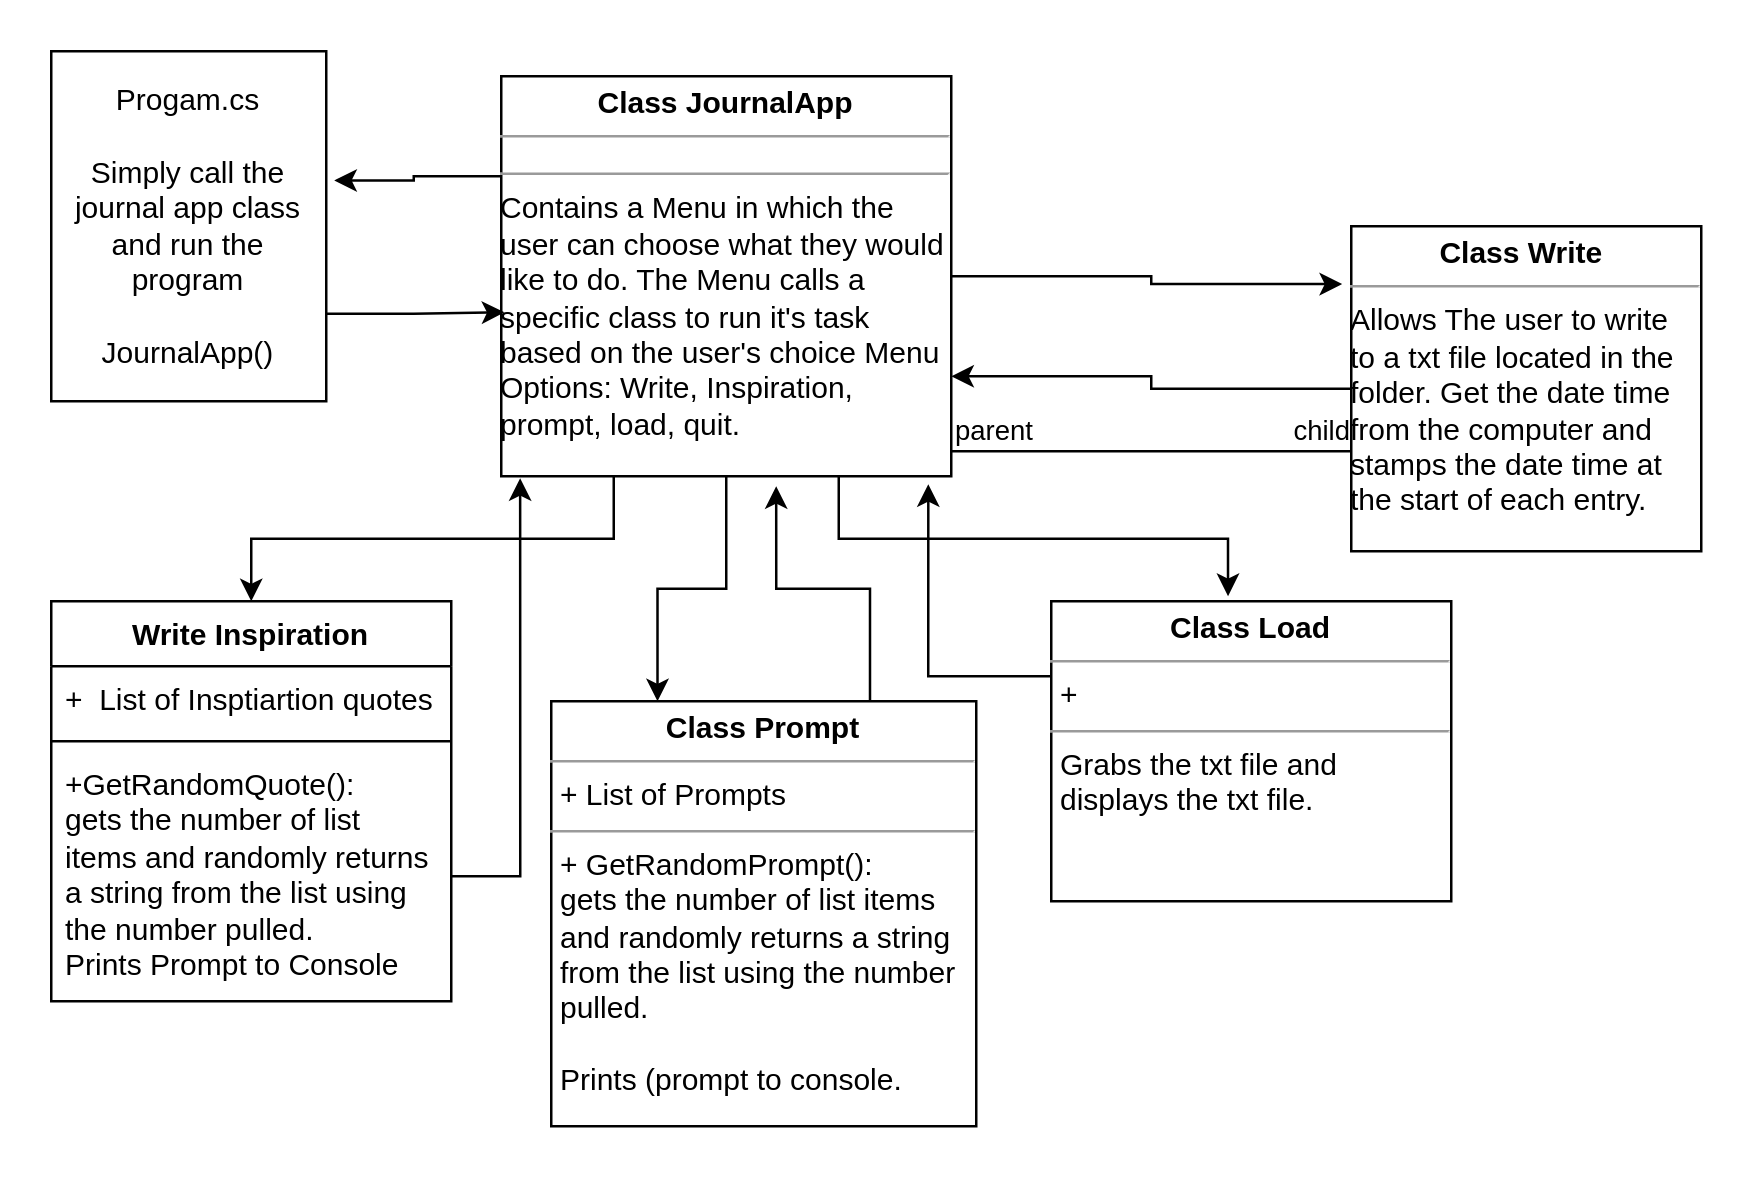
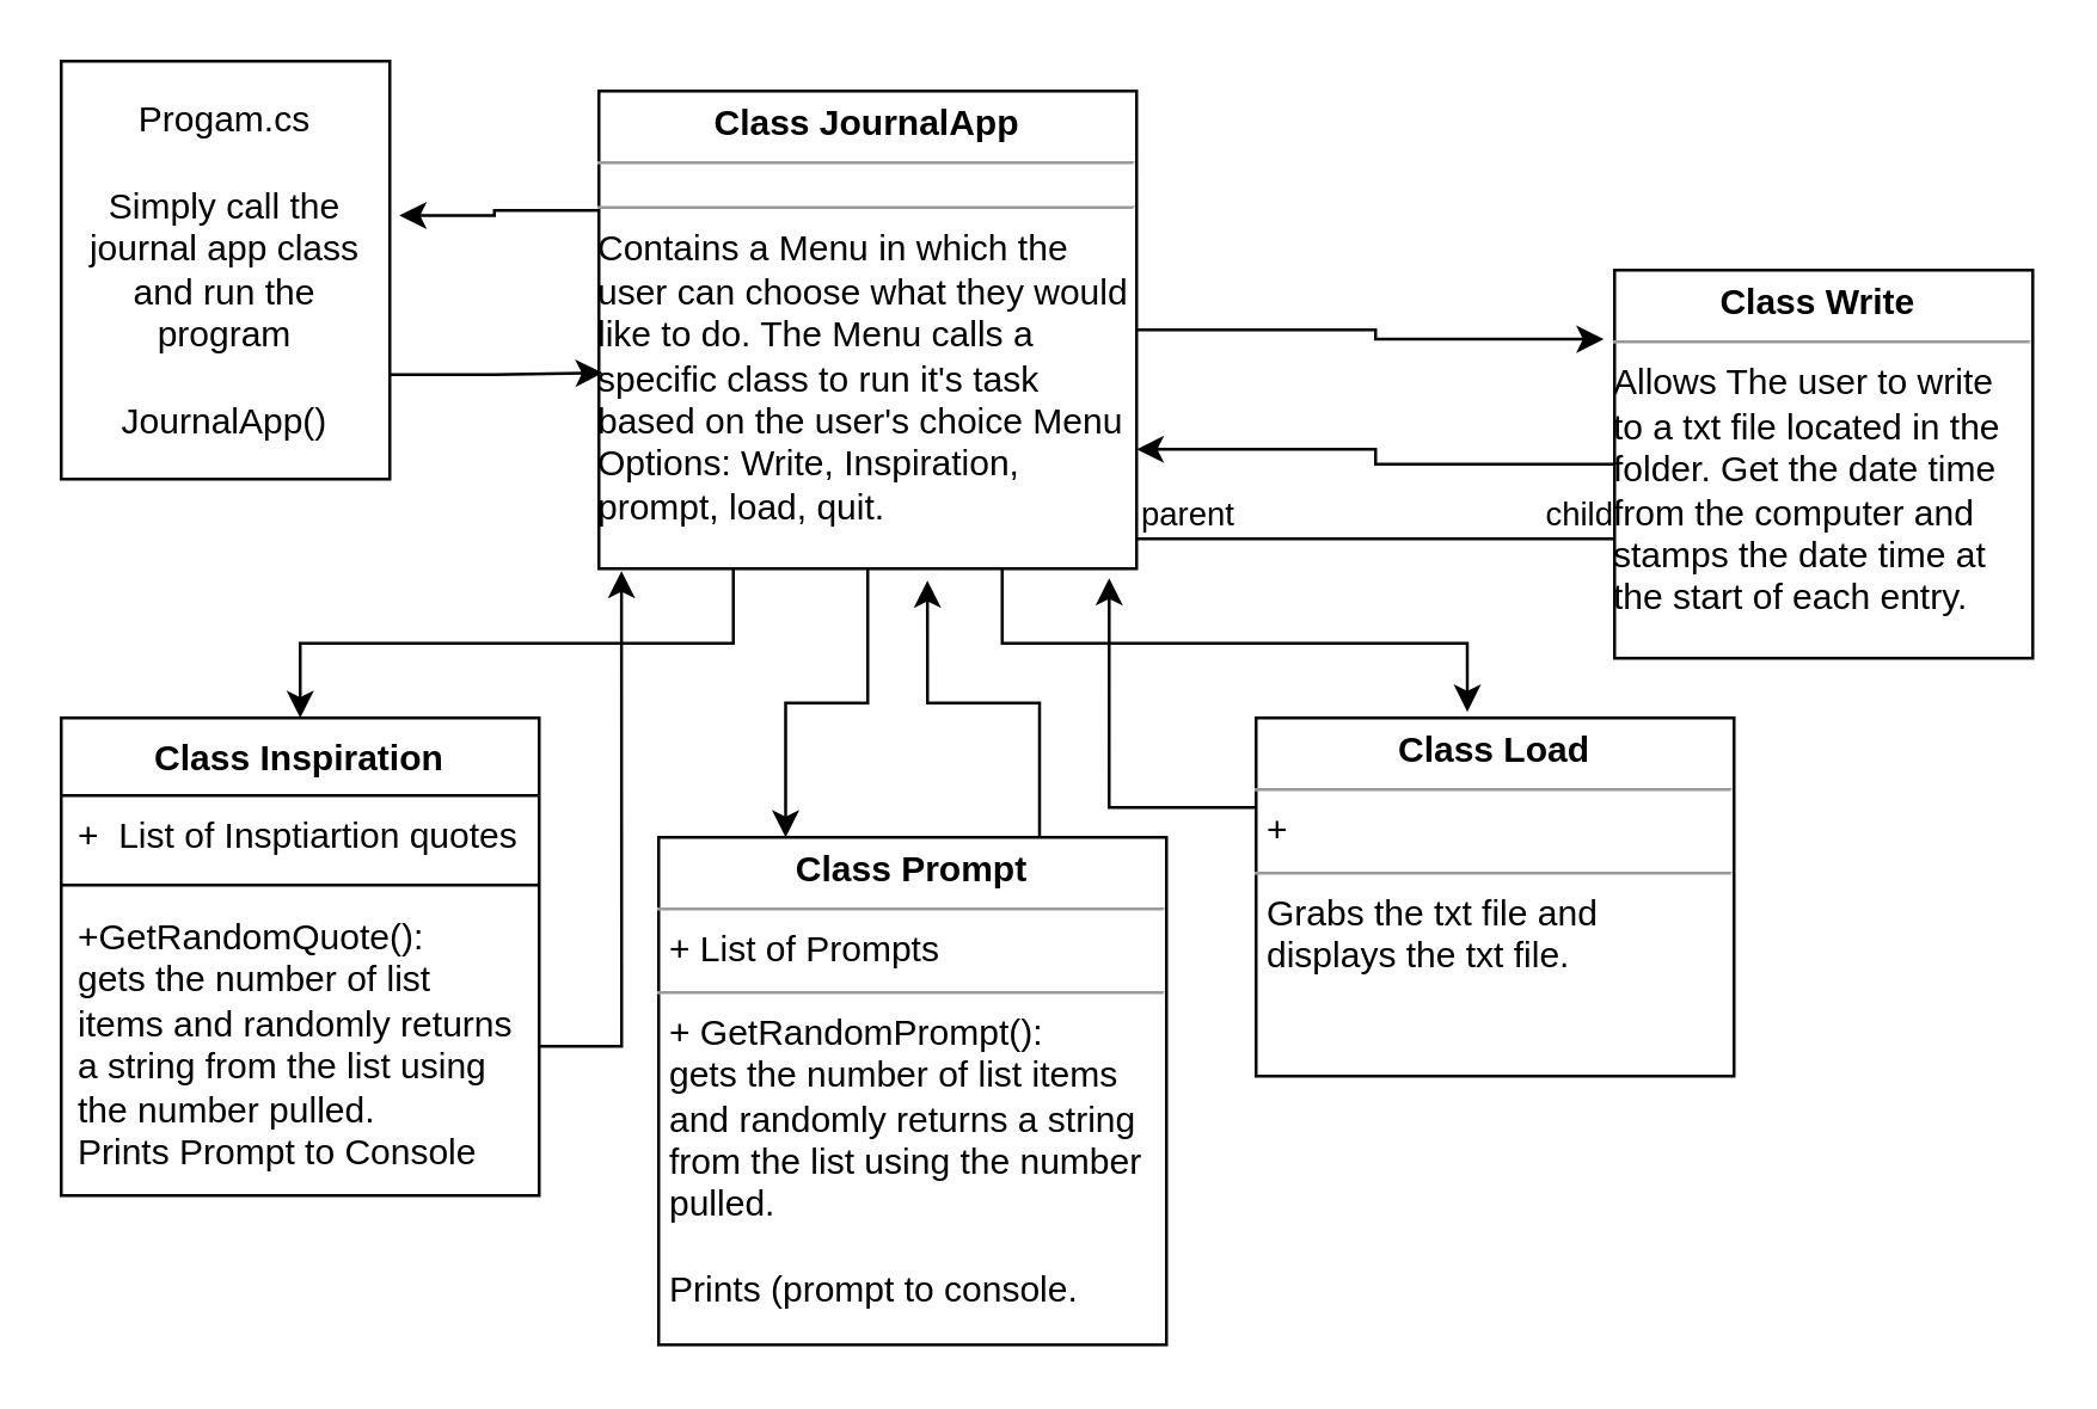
- <mxCell id="8" value="Write Inspiration" style="swimlane;fontStyle=1;align=center;verticalAlign=top;childLayout=stackLayout;horizontal=1;startSize=26;horizontalStack=0;resizeParent=1;resizeParentMax=0;resizeLast=0;collapsible=1;marginBottom=0;whiteSpace=wrap;html=1;" vertex="1" parent="1"><mxGeometry x="20" y="240" width="160" height="160" as="geometry" /></mxCell>
+ <mxCell id="8" value="Class Inspiration" style="swimlane;fontStyle=1;align=center;verticalAlign=top;childLayout=stackLayout;horizontal=1;startSize=26;horizontalStack=0;resizeParent=1;resizeParentMax=0;resizeLast=0;collapsible=1;marginBottom=0;whiteSpace=wrap;html=1;" vertex="1" parent="1"><mxGeometry x="20" y="240" width="160" height="160" as="geometry" /></mxCell>
